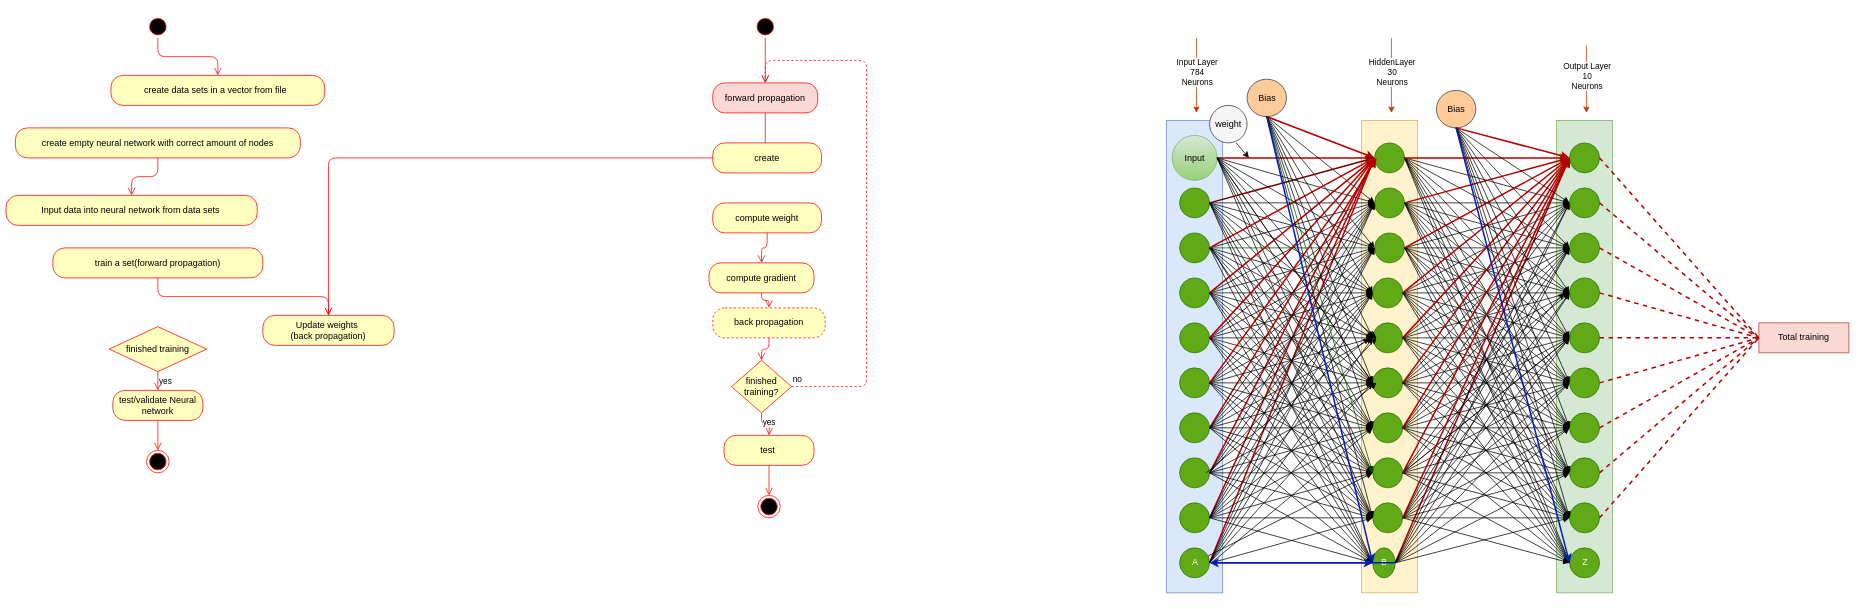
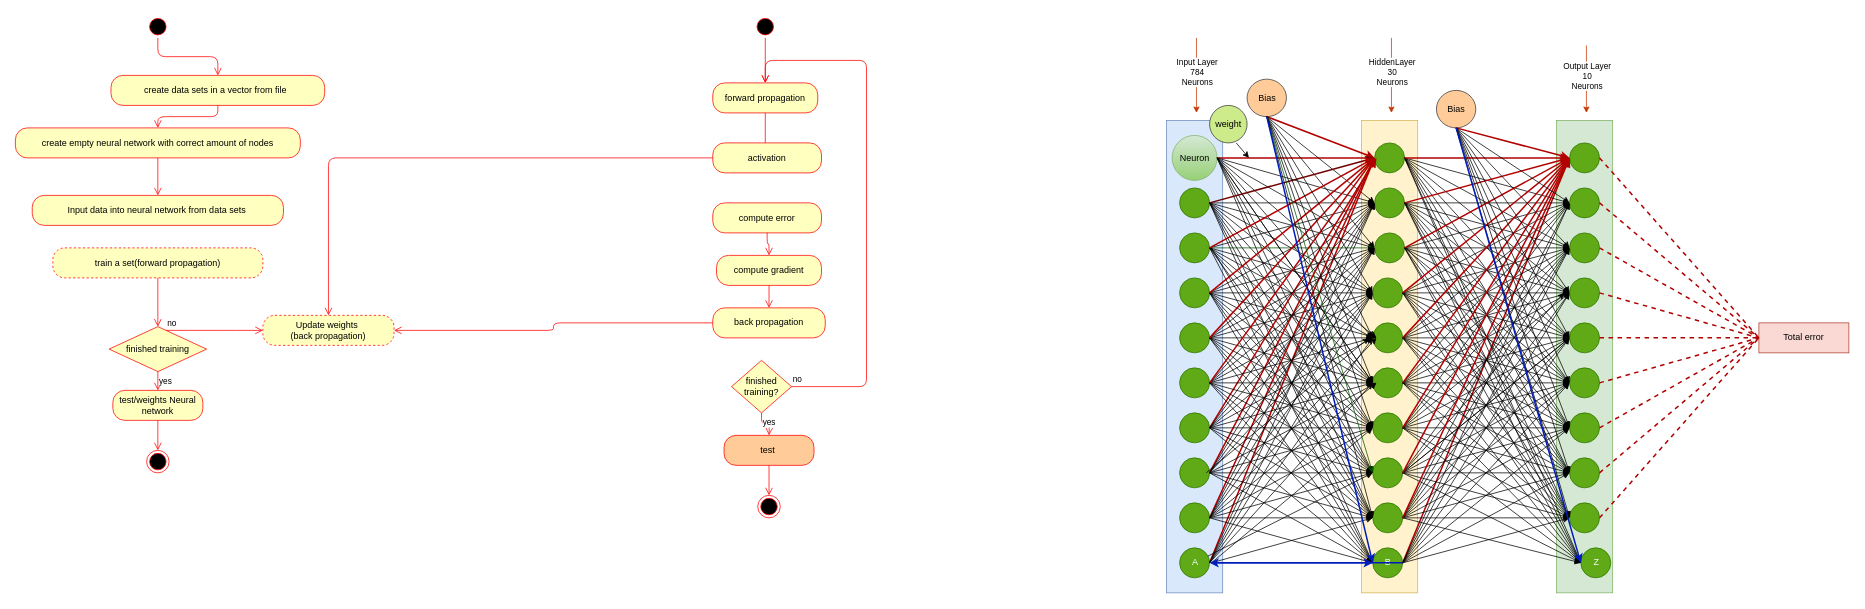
- <mxCell id="6" value="forward propagation" style="rounded=1;whiteSpace=wrap;html=1;arcSize=40;fontColor=#000000;fillColor=#fad9d5;strokeColor=#ff0000;" parent="1" vertex="1"><mxGeometry x="950" y="110" width="140" height="40" as="geometry" /></mxCell>
+ <mxCell id="6" value="forward propagation" style="rounded=1;whiteSpace=wrap;html=1;arcSize=40;fontColor=#000000;fillColor=#ffffc0;strokeColor=#ff0000;" parent="1" vertex="1"><mxGeometry x="950" y="110" width="140" height="40" as="geometry" /></mxCell>
+ <mxCell id="44" value="" style="edgeStyle=orthogonalEdgeStyle;html=1;verticalAlign=bottom;endArrow=open;endSize=8;strokeColor=#ff0000;entryX=0.5;entryY=0;entryDx=0;entryDy=0;" parent="1" source="43" target="45" edge="1"><mxGeometry relative="1" as="geometry"><mxPoint x="215" y="210" as="targetPoint" /></mxGeometry></mxCell>
- <mxCell id="27" value="weight" style="ellipse;whiteSpace=wrap;html=1;aspect=fixed;fillColor=#f5f5f5;strokeColor=#36393d;" parent="1" vertex="1"><mxGeometry x="1612.5" y="140" width="50" height="50" as="geometry" /></mxCell>
+ <mxCell id="27" value="weight" style="ellipse;whiteSpace=wrap;html=1;aspect=fixed;fillColor=#cdeb8b;strokeColor=#36393d;" parent="1" vertex="1"><mxGeometry x="1612.5" y="140" width="50" height="50" as="geometry" /></mxCell>
- <mxCell id="8" value="create" style="rounded=1;whiteSpace=wrap;html=1;arcSize=40;fontColor=#000000;fillColor=#ffffc0;strokeColor=#ff0000;" parent="1" vertex="1"><mxGeometry x="950" y="190" width="145" height="40" as="geometry" /></mxCell>
+ <mxCell id="8" value="activation" style="rounded=1;whiteSpace=wrap;html=1;arcSize=40;fontColor=#000000;fillColor=#ffffc0;strokeColor=#ff0000;" parent="1" vertex="1"><mxGeometry x="950" y="190" width="145" height="40" as="geometry" /></mxCell>
- <mxCell id="25" value="Input" style="ellipse;whiteSpace=wrap;html=1;aspect=fixed;gradientColor=#97d077;fillColor=#d5e8d4;strokeColor=#82b366;" parent="1" vertex="1"><mxGeometry x="1562.5" y="180" width="60" height="60" as="geometry" /></mxCell>
+ <mxCell id="25" value="Neuron" style="ellipse;whiteSpace=wrap;html=1;aspect=fixed;gradientColor=#97d077;fillColor=#d5e8d4;strokeColor=#82b366;" parent="1" vertex="1"><mxGeometry x="1562.5" y="180" width="60" height="60" as="geometry" /></mxCell>
- <mxCell id="47" value="Input data into neural network from data sets&amp;nbsp;" style="rounded=1;whiteSpace=wrap;html=1;arcSize=40;fontColor=#000000;fillColor=#ffffc0;strokeColor=#ff0000;" parent="1" vertex="1"><mxGeometry x="7.5" y="260" width="335" height="40" as="geometry" /></mxCell>
+ <mxCell id="47" value="Input data into neural network from data sets&amp;nbsp;" style="rounded=1;whiteSpace=wrap;html=1;arcSize=40;fontColor=#000000;fillColor=#ffffc0;strokeColor=#ff0000;" parent="1" vertex="1"><mxGeometry x="42.5" y="260" width="335" height="40" as="geometry" /></mxCell>
- <mxCell id="17" value="no" style="edgeStyle=orthogonalEdgeStyle;html=1;align=left;verticalAlign=bottom;endArrow=open;endSize=8;strokeColor=#ff0000;entryX=0.5;entryY=0;entryDx=0;entryDy=0;dashed=1;" parent="1" source="16" target="6" edge="1"><mxGeometry x="-1" relative="1" as="geometry"><mxPoint x="1155" y="490" as="targetPoint" /><Array as="points"><mxPoint x="1155" y="515" /><mxPoint x="1155" y="80" /><mxPoint x="1020" y="80" /></Array></mxGeometry></mxCell>
+ <mxCell id="17" value="no" style="edgeStyle=orthogonalEdgeStyle;html=1;align=left;verticalAlign=bottom;endArrow=open;endSize=8;strokeColor=#ff0000;entryX=0.5;entryY=0;entryDx=0;entryDy=0;" parent="1" source="16" target="6" edge="1"><mxGeometry x="-1" relative="1" as="geometry"><mxPoint x="1155" y="490" as="targetPoint" /><Array as="points"><mxPoint x="1155" y="515" /><mxPoint x="1155" y="80" /><mxPoint x="1020" y="80" /></Array></mxGeometry></mxCell>
- <mxCell id="10" value="compute weight" style="rounded=1;whiteSpace=wrap;html=1;arcSize=40;fontColor=#000000;fillColor=#ffffc0;strokeColor=#ff0000;" parent="1" vertex="1"><mxGeometry x="950" y="270" width="145" height="40" as="geometry" /></mxCell>
+ <mxCell id="10" value="compute error" style="rounded=1;whiteSpace=wrap;html=1;arcSize=40;fontColor=#000000;fillColor=#ffffc0;strokeColor=#ff0000;" parent="1" vertex="1"><mxGeometry x="950" y="270" width="145" height="40" as="geometry" /></mxCell>
- <mxCell id="48" value="train a set(forward propagation)" style="rounded=1;whiteSpace=wrap;html=1;arcSize=40;fontColor=#000000;fillColor=#ffffc0;strokeColor=#ff0000;" parent="1" vertex="1"><mxGeometry x="70" y="330" width="280" height="40" as="geometry" /></mxCell>
+ <mxCell id="48" value="train a set(forward propagation)" style="rounded=1;whiteSpace=wrap;html=1;arcSize=40;fontColor=#000000;fillColor=#ffffc0;strokeColor=#ff0000;dashed=1;" parent="1" vertex="1"><mxGeometry x="70" y="330" width="280" height="40" as="geometry" /></mxCell>
- <mxCell id="14" value="compute gradient" style="rounded=1;whiteSpace=wrap;html=1;arcSize=40;fontColor=#000000;fillColor=#ffffc0;strokeColor=#ff0000;" parent="1" vertex="1"><mxGeometry x="945" y="350" width="140" height="40" as="geometry" /></mxCell>
+ <mxCell id="14" value="compute gradient" style="rounded=1;whiteSpace=wrap;html=1;arcSize=40;fontColor=#000000;fillColor=#ffffc0;strokeColor=#ff0000;" parent="1" vertex="1"><mxGeometry x="955" y="340" width="140" height="40" as="geometry" /></mxCell>
- <mxCell id="49" value="" style="edgeStyle=orthogonalEdgeStyle;html=1;verticalAlign=bottom;endArrow=open;endSize=8;strokeColor=#ff0000;" parent="1" source="48" target="52" edge="1"><mxGeometry relative="1" as="geometry"><mxPoint x="213" y="410" as="targetPoint" /></mxGeometry></mxCell>
+ <mxCell id="49" value="" style="edgeStyle=orthogonalEdgeStyle;html=1;verticalAlign=bottom;endArrow=open;endSize=8;strokeColor=#ff0000;entryX=0.5;entryY=0;entryDx=0;entryDy=0;" parent="1" source="48" target="50" edge="1"><mxGeometry relative="1" as="geometry"><mxPoint x="213" y="410" as="targetPoint" /></mxGeometry></mxCell>
- <mxCell id="12" value="back propagation" style="rounded=1;whiteSpace=wrap;html=1;arcSize=40;fontColor=#000000;fillColor=#ffffc0;strokeColor=#ff0000;dashed=1;" parent="1" vertex="1"><mxGeometry x="950" y="410" width="150" height="40" as="geometry" /></mxCell>
+ <mxCell id="12" value="back propagation" style="rounded=1;whiteSpace=wrap;html=1;arcSize=40;fontColor=#000000;fillColor=#ffffc0;strokeColor=#ff0000;" parent="1" vertex="1"><mxGeometry x="950" y="410" width="150" height="40" as="geometry" /></mxCell>
+ <mxCell id="53" value="no" style="edgeStyle=orthogonalEdgeStyle;html=1;align=left;verticalAlign=bottom;endArrow=open;endSize=8;strokeColor=#ff0000;entryX=0;entryY=0.5;entryDx=0;entryDy=0;" parent="1" source="50" target="52" edge="1"><mxGeometry x="-1" relative="1" as="geometry"><mxPoint x="305" y="470" as="targetPoint" /><mxPoint x="275" y="440" as="sourcePoint" /><Array as="points"><mxPoint x="305" y="440" /><mxPoint x="305" y="440" /></Array></mxGeometry></mxCell>
- <mxCell id="52" value="Update weights&amp;nbsp;&lt;br&gt;(back propagation)" style="rounded=1;whiteSpace=wrap;html=1;arcSize=40;fontColor=#000000;fillColor=#ffffc0;strokeColor=#ff0000;" parent="1" vertex="1"><mxGeometry x="350" y="420" width="175" height="40" as="geometry" /></mxCell>
+ <mxCell id="52" value="Update weights&amp;nbsp;&lt;br&gt;(back propagation)" style="rounded=1;whiteSpace=wrap;html=1;arcSize=40;fontColor=#000000;fillColor=#ffffc0;strokeColor=#ff0000;dashed=1;" parent="1" vertex="1"><mxGeometry x="350" y="420" width="175" height="40" as="geometry" /></mxCell>
- <mxCell id="282" value="Total training" style="rounded=0;whiteSpace=wrap;html=1;fillColor=#fad9d5;strokeColor=#ae4132;" parent="1" vertex="1"><mxGeometry x="2345" y="430" width="120" height="40" as="geometry" /></mxCell>
+ <mxCell id="282" value="Total error" style="rounded=0;whiteSpace=wrap;html=1;fillColor=#fad9d5;strokeColor=#ae4132;" parent="1" vertex="1"><mxGeometry x="2345" y="430" width="120" height="40" as="geometry" /></mxCell>
- <mxCell id="13" value="" style="edgeStyle=orthogonalEdgeStyle;html=1;verticalAlign=bottom;endArrow=open;endSize=8;strokeColor=#ff0000;entryX=0.5;entryY=0;entryDx=0;entryDy=0;" parent="1" source="12" target="16" edge="1"><mxGeometry relative="1" as="geometry"><mxPoint x="1025" y="470" as="targetPoint" /></mxGeometry></mxCell>
+ <mxCell id="13" value="" style="edgeStyle=orthogonalEdgeStyle;html=1;verticalAlign=bottom;endArrow=open;endSize=8;strokeColor=#ff0000;" parent="1" source="12" target="52" edge="1"><mxGeometry relative="1" as="geometry"><mxPoint x="1025" y="470" as="targetPoint" /></mxGeometry></mxCell>
- <mxCell id="54" value="test/validate Neural network" style="rounded=1;whiteSpace=wrap;html=1;arcSize=40;fontColor=#000000;fillColor=#ffffc0;strokeColor=#ff0000;" parent="1" vertex="1"><mxGeometry x="150" y="520" width="120" height="40" as="geometry" /></mxCell>
+ <mxCell id="54" value="test/weights Neural network" style="rounded=1;whiteSpace=wrap;html=1;arcSize=40;fontColor=#000000;fillColor=#ffffc0;strokeColor=#ff0000;" parent="1" vertex="1"><mxGeometry x="150" y="520" width="120" height="40" as="geometry" /></mxCell>
- <mxCell id="19" value="test&amp;nbsp;" style="rounded=1;whiteSpace=wrap;html=1;arcSize=40;fontColor=#000000;fillColor=#ffffc0;strokeColor=#ff0000;" parent="1" vertex="1"><mxGeometry x="965" y="580" width="120" height="40" as="geometry" /></mxCell>
+ <mxCell id="19" value="test&amp;nbsp;" style="rounded=1;whiteSpace=wrap;html=1;arcSize=40;fontColor=#000000;fillColor=#ffcc99;strokeColor=#ff0000;" parent="1" vertex="1"><mxGeometry x="965" y="580" width="120" height="40" as="geometry" /></mxCell>
- <mxCell id="82" value="B" style="shape=ellipse;html=1;dashed=0;whitespace=wrap;perimeter=ellipsePerimeter;fillColor=#60a917;strokeColor=#2D7600;fontColor=#ffffff;" parent="1" vertex="1"><mxGeometry x="1830" y="730" width="30" height="40" as="geometry" /></mxCell>
+ <mxCell id="82" value="B" style="shape=ellipse;html=1;dashed=0;whitespace=wrap;perimeter=ellipsePerimeter;fillColor=#60a917;strokeColor=#2D7600;fontColor=#ffffff;" parent="1" vertex="1"><mxGeometry x="1830" y="730" width="40" height="40" as="geometry" /></mxCell>
- <mxCell id="62" value="Z" style="shape=ellipse;html=1;dashed=0;whitespace=wrap;perimeter=ellipsePerimeter;fillColor=#60a917;strokeColor=#2D7600;fontColor=#ffffff;" parent="1" vertex="1"><mxGeometry x="2092.5" y="730" width="40" height="40" as="geometry" /></mxCell>
+ <mxCell id="62" value="Z" style="shape=ellipse;html=1;dashed=0;whitespace=wrap;perimeter=ellipsePerimeter;fillColor=#60a917;strokeColor=#2D7600;fontColor=#ffffff;" parent="1" vertex="1"><mxGeometry x="2107.5" y="730" width="40" height="40" as="geometry" /></mxCell>
